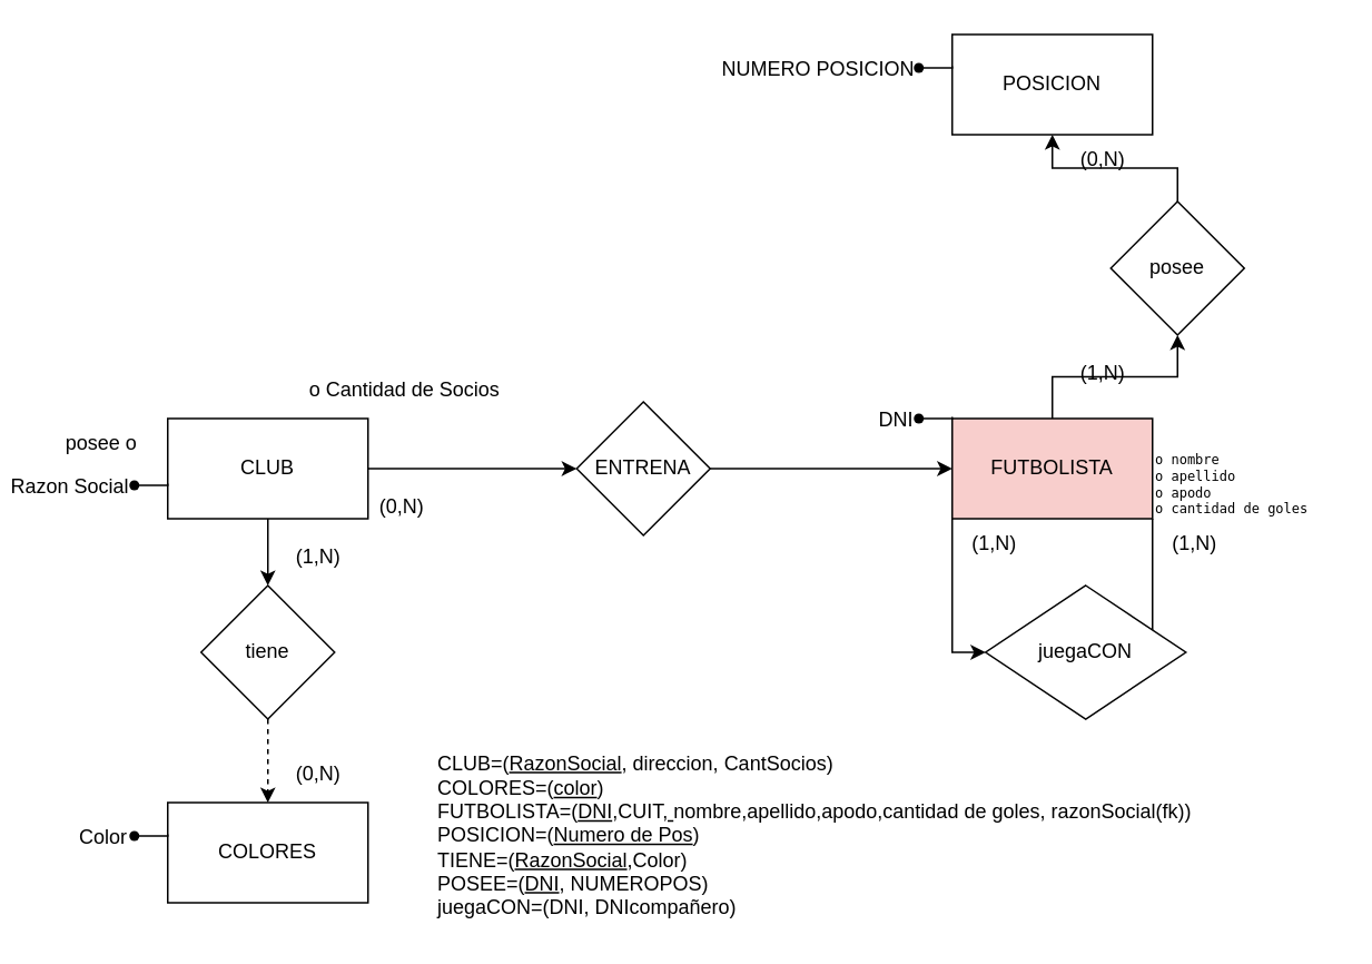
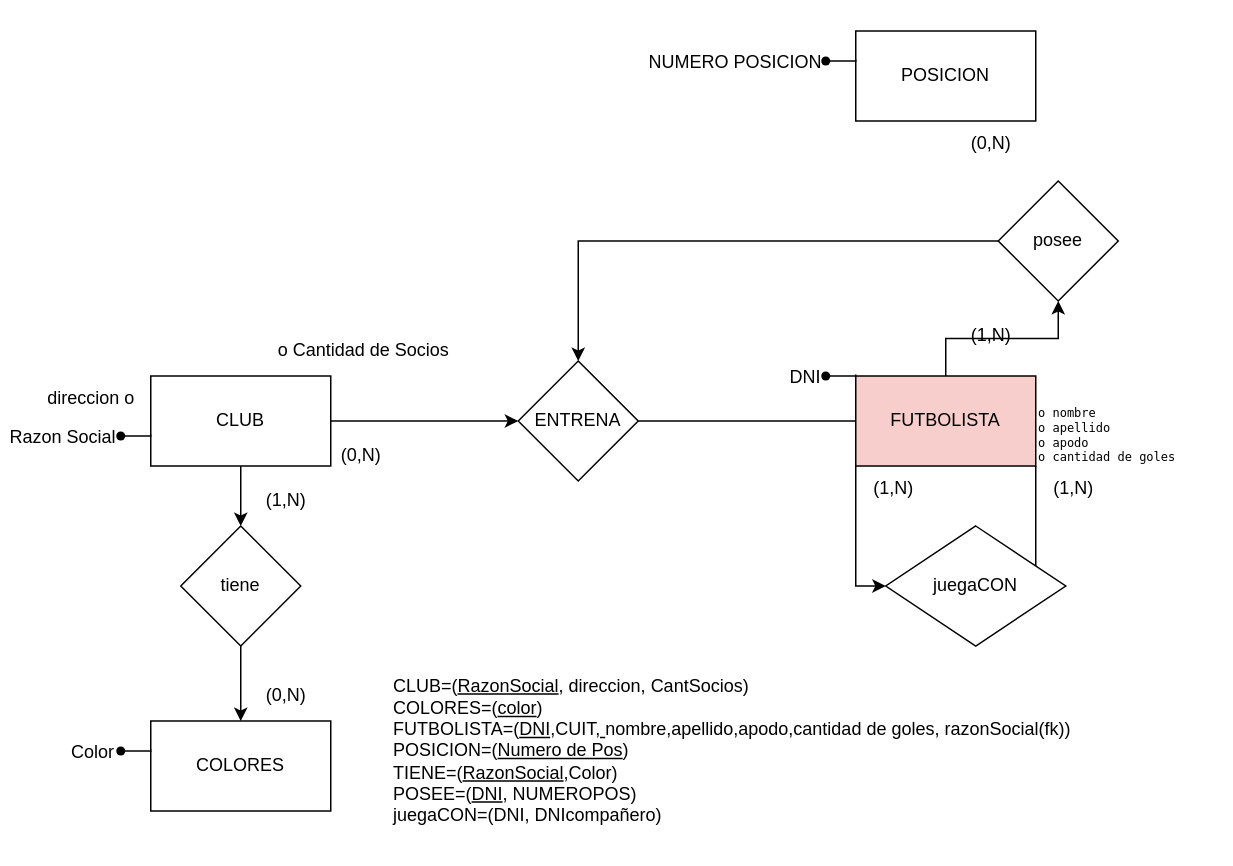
- <mxCell id="28" value="" style="edgeStyle=orthogonalEdgeStyle;rounded=0;orthogonalLoop=1;jettySize=auto;html=1;" edge="1" parent="1" source="29" target="30"><mxGeometry relative="1" as="geometry" /></mxCell>
+ <mxCell id="28" value="" style="edgeStyle=orthogonalEdgeStyle;rounded=0;orthogonalLoop=1;jettySize=auto;html=1;" edge="1" parent="1" source="29" target="11"><mxGeometry relative="1" as="geometry" /></mxCell>
- <mxCell id="23" value="posee o" style="text;html=1;align=center;verticalAlign=middle;resizable=0;points=[];autosize=1;strokeColor=none;fillColor=none;" vertex="1" parent="1"><mxGeometry x="20" y="250" width="80" height="30" as="geometry" /></mxCell>
+ <mxCell id="23" value="direccion o" style="text;html=1;align=center;verticalAlign=middle;resizable=0;points=[];autosize=1;strokeColor=none;fillColor=none;" vertex="1" parent="1"><mxGeometry x="20" y="250" width="80" height="30" as="geometry" /></mxCell>
- <mxCell id="10" style="edgeStyle=orthogonalEdgeStyle;rounded=0;orthogonalLoop=1;jettySize=auto;html=1;entryX=0;entryY=0.5;entryDx=0;entryDy=0;" edge="1" parent="1" source="11" target="8"><mxGeometry relative="1" as="geometry" /></mxCell>
+ <mxCell id="10" style="edgeStyle=orthogonalEdgeStyle;rounded=0;orthogonalLoop=1;jettySize=auto;html=1;entryX=0;entryY=0.5;entryDx=0;entryDy=0;endArrow=none;" edge="1" parent="1" source="11" target="8"><mxGeometry relative="1" as="geometry" /></mxCell>
- <mxCell id="12" value="" style="edgeStyle=orthogonalEdgeStyle;rounded=0;orthogonalLoop=1;jettySize=auto;html=1;dashed=1;" edge="1" parent="1" source="13" target="14"><mxGeometry relative="1" as="geometry" /></mxCell>
+ <mxCell id="12" value="" style="edgeStyle=orthogonalEdgeStyle;rounded=0;orthogonalLoop=1;jettySize=auto;html=1;" edge="1" parent="1" source="13" target="14"><mxGeometry relative="1" as="geometry" /></mxCell>
